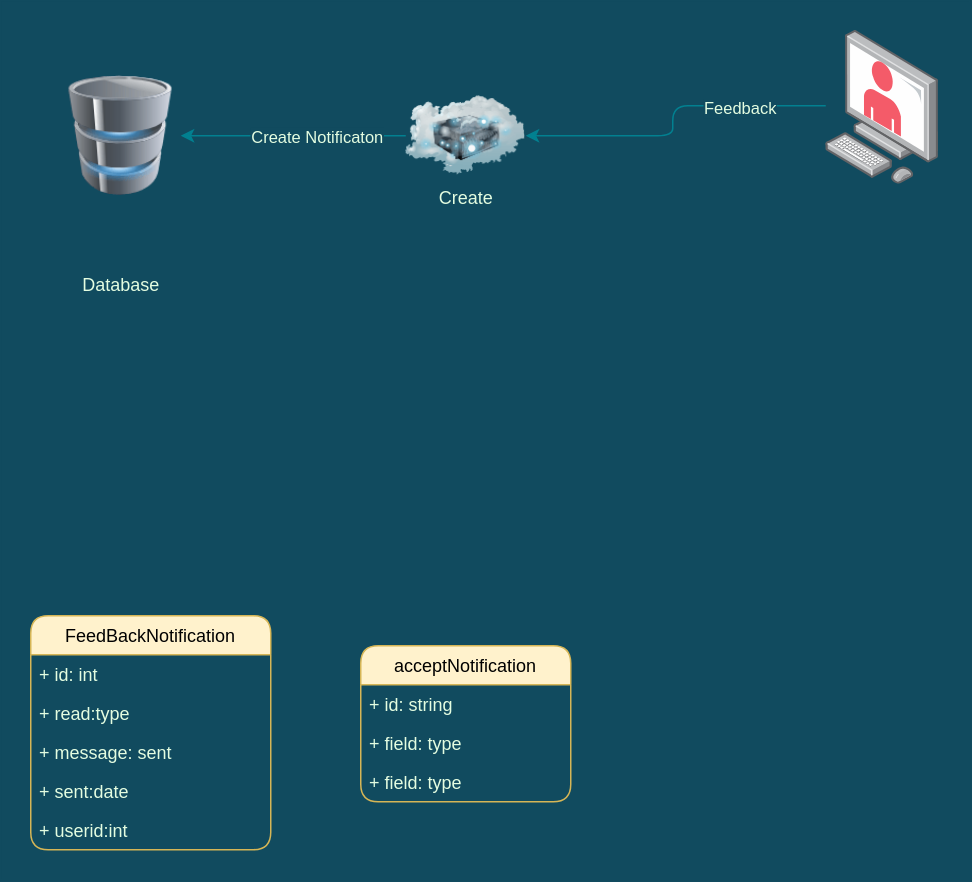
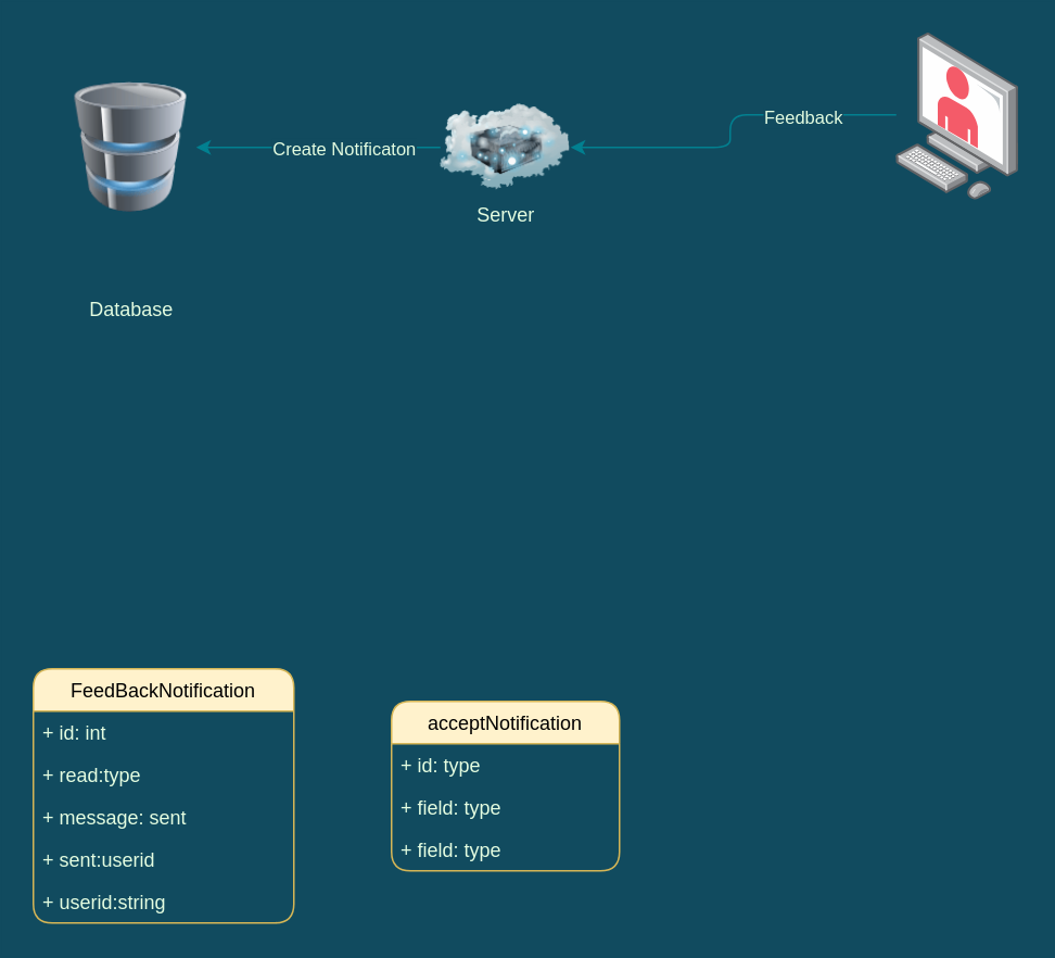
- <mxCell id="15" value="Create" style="text;html=1;align=center;verticalAlign=middle;resizable=0;points=[];autosize=1;strokeColor=none;fillColor=none;fontColor=#E4FDE1;rounded=1;" vertex="1" parent="1"><mxGeometry x="285" y="122.46" width="50" height="20" as="geometry" /></mxCell>
+ <mxCell id="15" value="Server" style="text;html=1;align=center;verticalAlign=middle;resizable=0;points=[];autosize=1;strokeColor=none;fillColor=none;fontColor=#E4FDE1;rounded=1;" vertex="1" parent="1"><mxGeometry x="285" y="122.46" width="50" height="20" as="geometry" /></mxCell>
- <mxCell id="19" value="+ id: string" style="text;strokeColor=none;fillColor=none;align=left;verticalAlign=top;spacingLeft=4;spacingRight=4;overflow=hidden;rotatable=0;points=[[0,0.5],[1,0.5]];portConstraint=eastwest;fontColor=#E4FDE1;rounded=1;" vertex="1" parent="18"><mxGeometry y="26" width="140" height="26" as="geometry" /></mxCell>
+ <mxCell id="19" value="+ id: type" style="text;strokeColor=none;fillColor=none;align=left;verticalAlign=top;spacingLeft=4;spacingRight=4;overflow=hidden;rotatable=0;points=[[0,0.5],[1,0.5]];portConstraint=eastwest;fontColor=#E4FDE1;rounded=1;" vertex="1" parent="18"><mxGeometry y="26" width="140" height="26" as="geometry" /></mxCell>
- <mxCell id="6" value="+ sent:date" style="text;strokeColor=none;fillColor=none;align=left;verticalAlign=top;spacingLeft=4;spacingRight=4;overflow=hidden;rotatable=0;points=[[0,0.5],[1,0.5]];portConstraint=eastwest;fontColor=#E4FDE1;rounded=1;" vertex="1" parent="2"><mxGeometry y="104" width="160" height="26" as="geometry" /></mxCell>
+ <mxCell id="6" value="+ sent:userid" style="text;strokeColor=none;fillColor=none;align=left;verticalAlign=top;spacingLeft=4;spacingRight=4;overflow=hidden;rotatable=0;points=[[0,0.5],[1,0.5]];portConstraint=eastwest;fontColor=#E4FDE1;rounded=1;" vertex="1" parent="2"><mxGeometry y="104" width="160" height="26" as="geometry" /></mxCell>
- <mxCell id="7" value="+ userid:int" style="text;strokeColor=none;fillColor=none;align=left;verticalAlign=top;spacingLeft=4;spacingRight=4;overflow=hidden;rotatable=0;points=[[0,0.5],[1,0.5]];portConstraint=eastwest;fontColor=#E4FDE1;rounded=1;" vertex="1" parent="2"><mxGeometry y="130" width="160" height="26" as="geometry" /></mxCell>
+ <mxCell id="7" value="+ userid:string" style="text;strokeColor=none;fillColor=none;align=left;verticalAlign=top;spacingLeft=4;spacingRight=4;overflow=hidden;rotatable=0;points=[[0,0.5],[1,0.5]];portConstraint=eastwest;fontColor=#E4FDE1;rounded=1;" vertex="1" parent="2"><mxGeometry y="130" width="160" height="26" as="geometry" /></mxCell>
